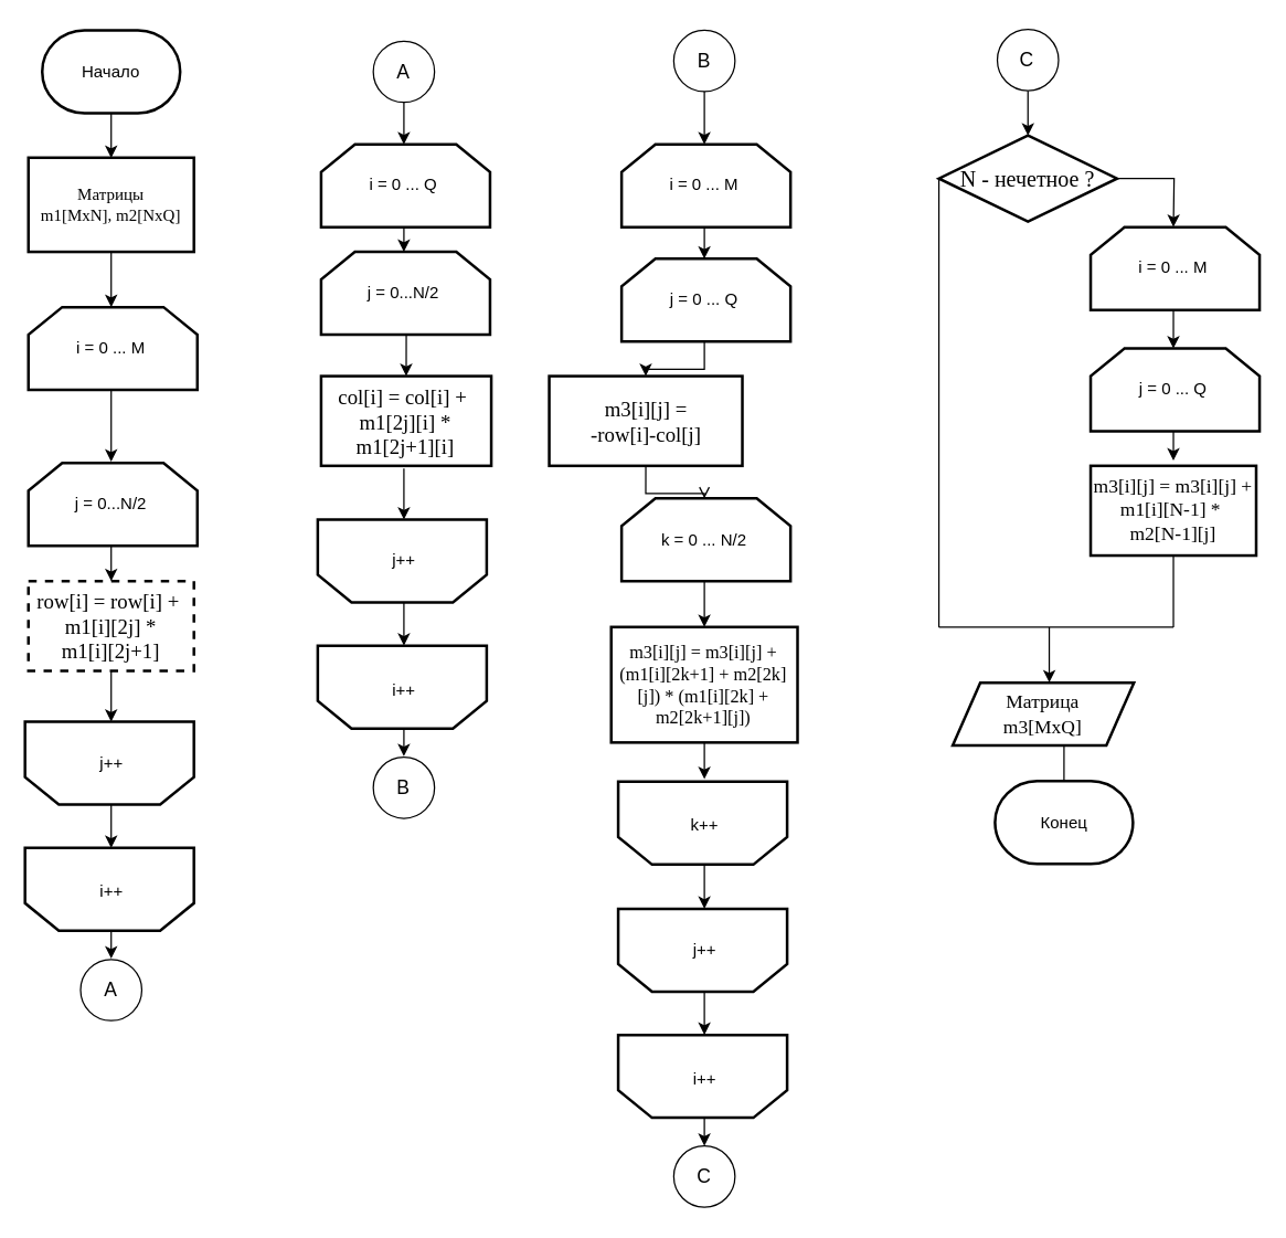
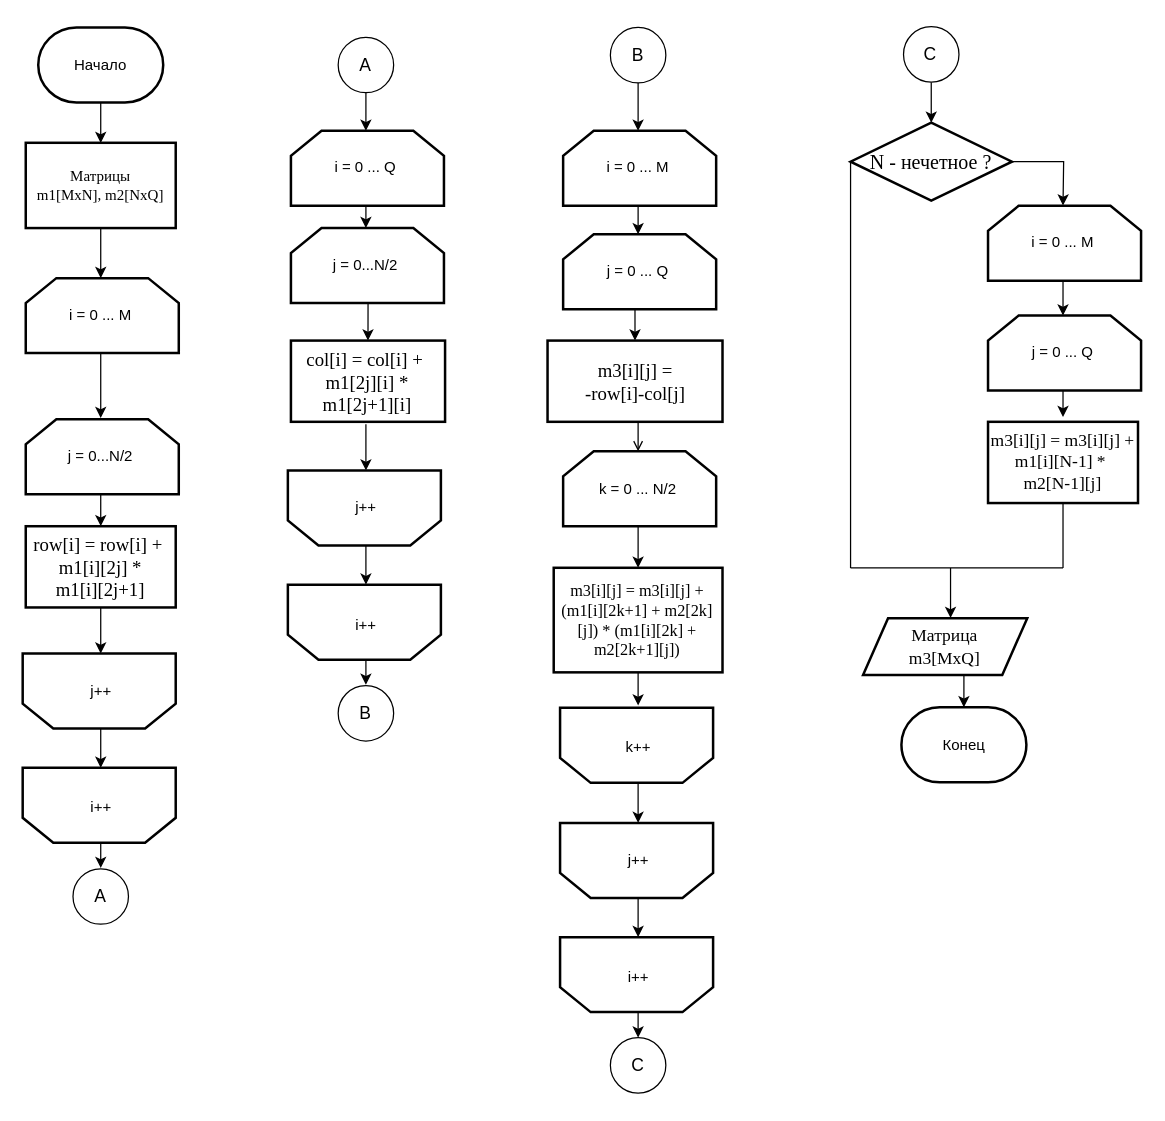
- <mxCell id="41" value="&lt;span style=&quot;font-family: dialog; font-size: 15px;&quot;&gt;m3[i][j] = &lt;br style=&quot;font-size: 15px;&quot;&gt;-row[i]-col[j]&lt;/span&gt;" style="rounded=0;whiteSpace=wrap;html=1;absoluteArcSize=1;arcSize=14;strokeWidth=2;" vertex="1" parent="1"><mxGeometry x="397.53" y="272.03" width="140" height="65" as="geometry" /></mxCell>
+ <mxCell id="41" value="&lt;span style=&quot;font-family: dialog; font-size: 15px;&quot;&gt;m3[i][j] = &lt;br style=&quot;font-size: 15px;&quot;&gt;-row[i]-col[j]&lt;/span&gt;" style="rounded=0;whiteSpace=wrap;html=1;absoluteArcSize=1;arcSize=14;strokeWidth=2;" vertex="1" parent="1"><mxGeometry x="437.53" y="272.03" width="140" height="65" as="geometry" /></mxCell>
- <mxCell id="11" value="&lt;font style=&quot;font-size: 15px&quot;&gt;&lt;span style=&quot;font-family: &amp;#34;dialog&amp;#34;&quot;&gt;row[i] =&amp;nbsp;&lt;/span&gt;&lt;span style=&quot;font-family: &amp;#34;dialog&amp;#34;&quot;&gt;row[i] +&lt;/span&gt;&lt;span style=&quot;font-family: &amp;#34;dialog&amp;#34;&quot;&gt;&amp;nbsp;&lt;/span&gt;&lt;br style=&quot;font-family: &amp;#34;dialog&amp;#34;&quot;&gt;&lt;span style=&quot;font-family: &amp;#34;dialog&amp;#34;&quot;&gt;m1[i][2j] * &lt;br&gt;m1[i][2j+1]&lt;/span&gt;&lt;/font&gt;" style="rounded=0;whiteSpace=wrap;html=1;absoluteArcSize=1;arcSize=14;strokeWidth=2;dashed=1;" vertex="1" parent="1"><mxGeometry x="20" y="420.58" width="120" height="65" as="geometry" /></mxCell>
+ <mxCell id="11" value="&lt;font style=&quot;font-size: 15px&quot;&gt;&lt;span style=&quot;font-family: &amp;#34;dialog&amp;#34;&quot;&gt;row[i] =&amp;nbsp;&lt;/span&gt;&lt;span style=&quot;font-family: &amp;#34;dialog&amp;#34;&quot;&gt;row[i] +&lt;/span&gt;&lt;span style=&quot;font-family: &amp;#34;dialog&amp;#34;&quot;&gt;&amp;nbsp;&lt;/span&gt;&lt;br style=&quot;font-family: &amp;#34;dialog&amp;#34;&quot;&gt;&lt;span style=&quot;font-family: &amp;#34;dialog&amp;#34;&quot;&gt;m1[i][2j] * &lt;br&gt;m1[i][2j+1]&lt;/span&gt;&lt;/font&gt;" style="rounded=0;whiteSpace=wrap;html=1;absoluteArcSize=1;arcSize=14;strokeWidth=2;" vertex="1" parent="1"><mxGeometry x="20" y="420.58" width="120" height="65" as="geometry" /></mxCell>
- <mxCell id="69" style="edgeStyle=orthogonalEdgeStyle;rounded=0;orthogonalLoop=1;jettySize=auto;html=1;exitX=0.5;exitY=1;exitDx=0;exitDy=0;entryX=0.5;entryY=0;entryDx=0;entryDy=0;entryPerimeter=0;endArrow=none;" edge="1" parent="1" source="70" target="71"><mxGeometry relative="1" as="geometry" /></mxCell>
+ <mxCell id="69" style="edgeStyle=orthogonalEdgeStyle;rounded=0;orthogonalLoop=1;jettySize=auto;html=1;exitX=0.5;exitY=1;exitDx=0;exitDy=0;entryX=0.5;entryY=0;entryDx=0;entryDy=0;entryPerimeter=0;" edge="1" parent="1" source="70" target="71"><mxGeometry relative="1" as="geometry" /></mxCell>
